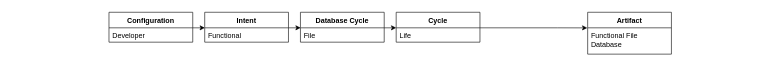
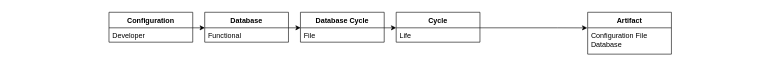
- <mxCell id="5" value="Intent" style="swimlane;fontStyle=1;childLayout=stackLayout;horizontal=1;startSize=26;fillColor=none;horizontalStack=0;resizeParent=1;resizeParentMax=0;resizeLast=0;collapsible=1;marginBottom=0;" parent="1" vertex="1"><mxGeometry x="340" y="20" width="140" height="50" as="geometry" /></mxCell>
+ <mxCell id="5" value="Database" style="swimlane;fontStyle=1;childLayout=stackLayout;horizontal=1;startSize=26;fillColor=none;horizontalStack=0;resizeParent=1;resizeParentMax=0;resizeLast=0;collapsible=1;marginBottom=0;" parent="1" vertex="1"><mxGeometry x="340" y="20" width="140" height="50" as="geometry" /></mxCell>
- <mxCell id="8" value="Functional File&#10;Database" style="text;strokeColor=none;fillColor=none;align=left;verticalAlign=top;spacingLeft=4;spacingRight=4;overflow=hidden;rotatable=0;points=[[0,0.5],[1,0.5]];portConstraint=eastwest;" parent="7" vertex="1"><mxGeometry y="26" width="140" height="44" as="geometry" /></mxCell>
+ <mxCell id="8" value="Configuration File&#10;Database" style="text;strokeColor=none;fillColor=none;align=left;verticalAlign=top;spacingLeft=4;spacingRight=4;overflow=hidden;rotatable=0;points=[[0,0.5],[1,0.5]];portConstraint=eastwest;" parent="7" vertex="1"><mxGeometry y="26" width="140" height="44" as="geometry" /></mxCell>
